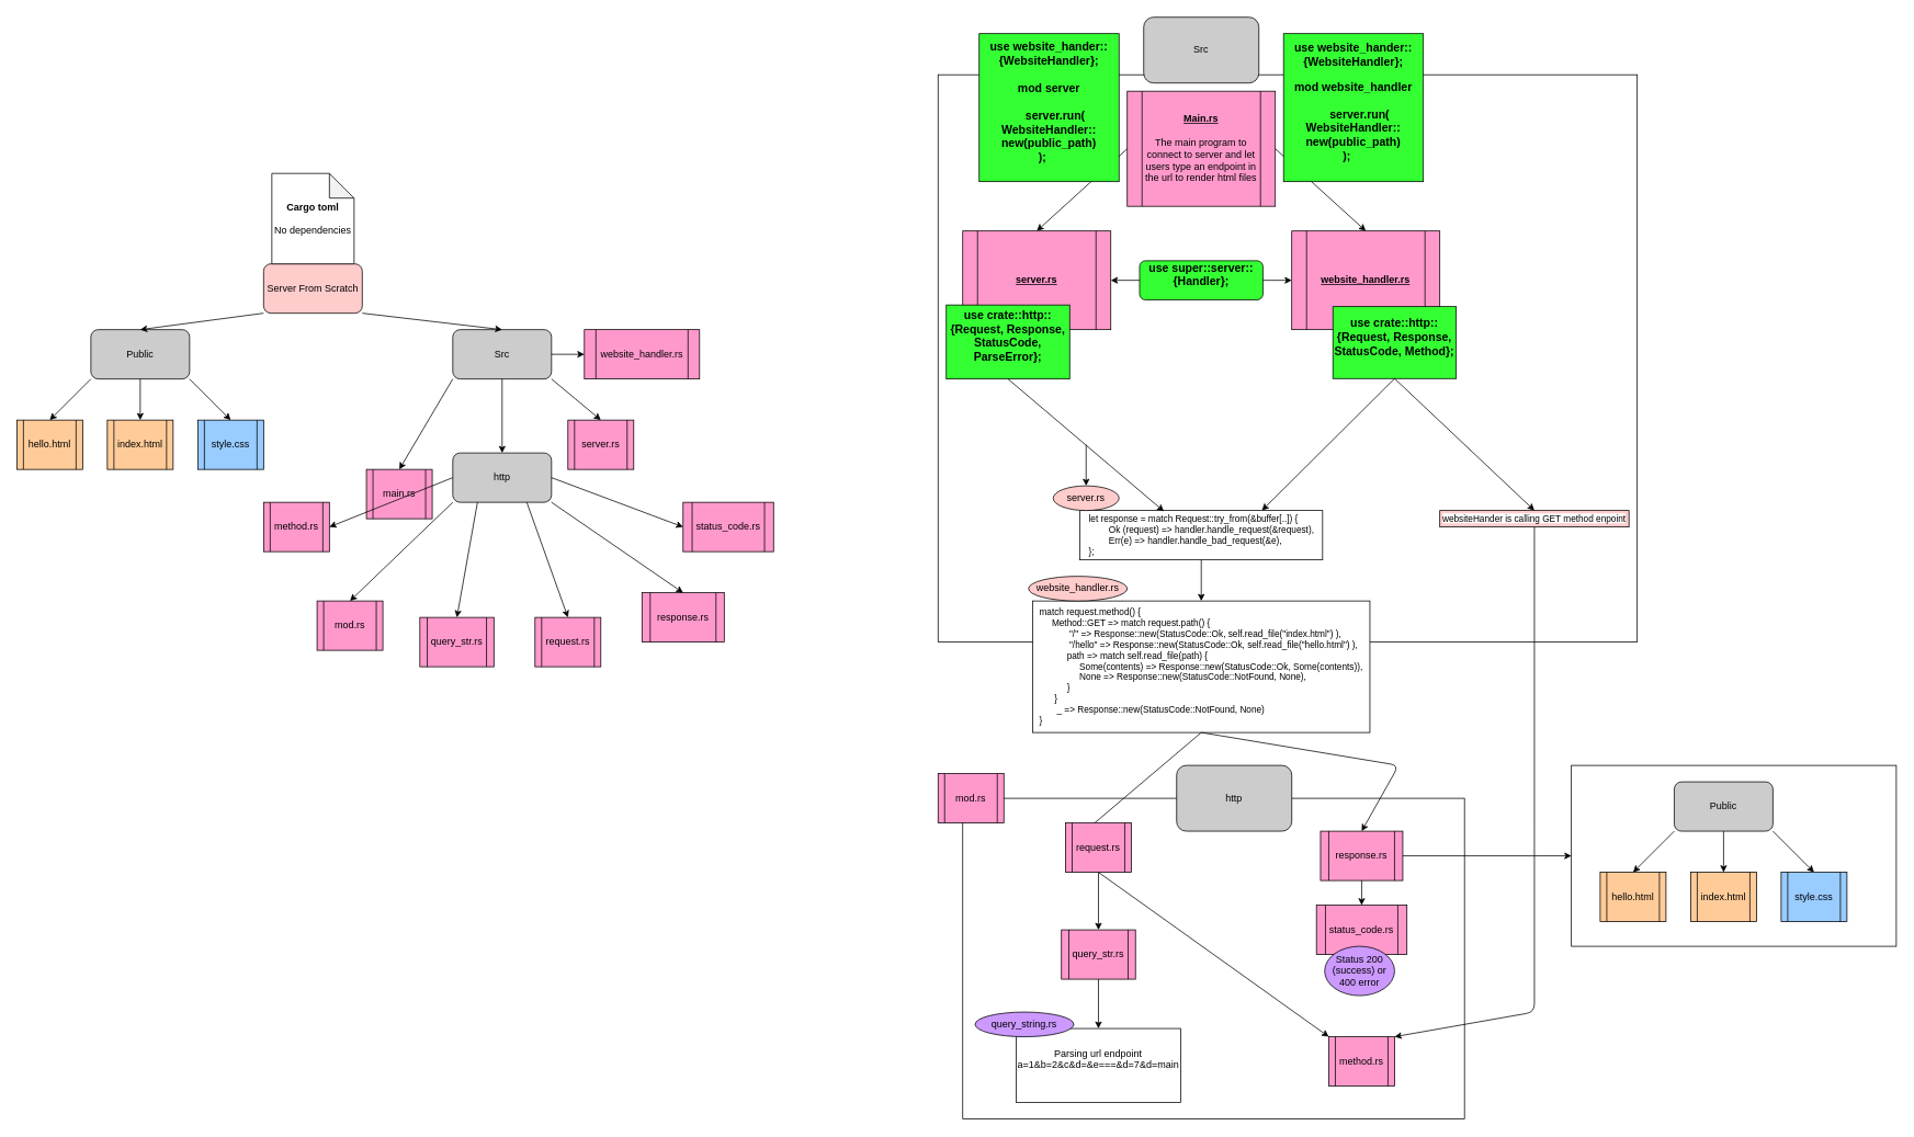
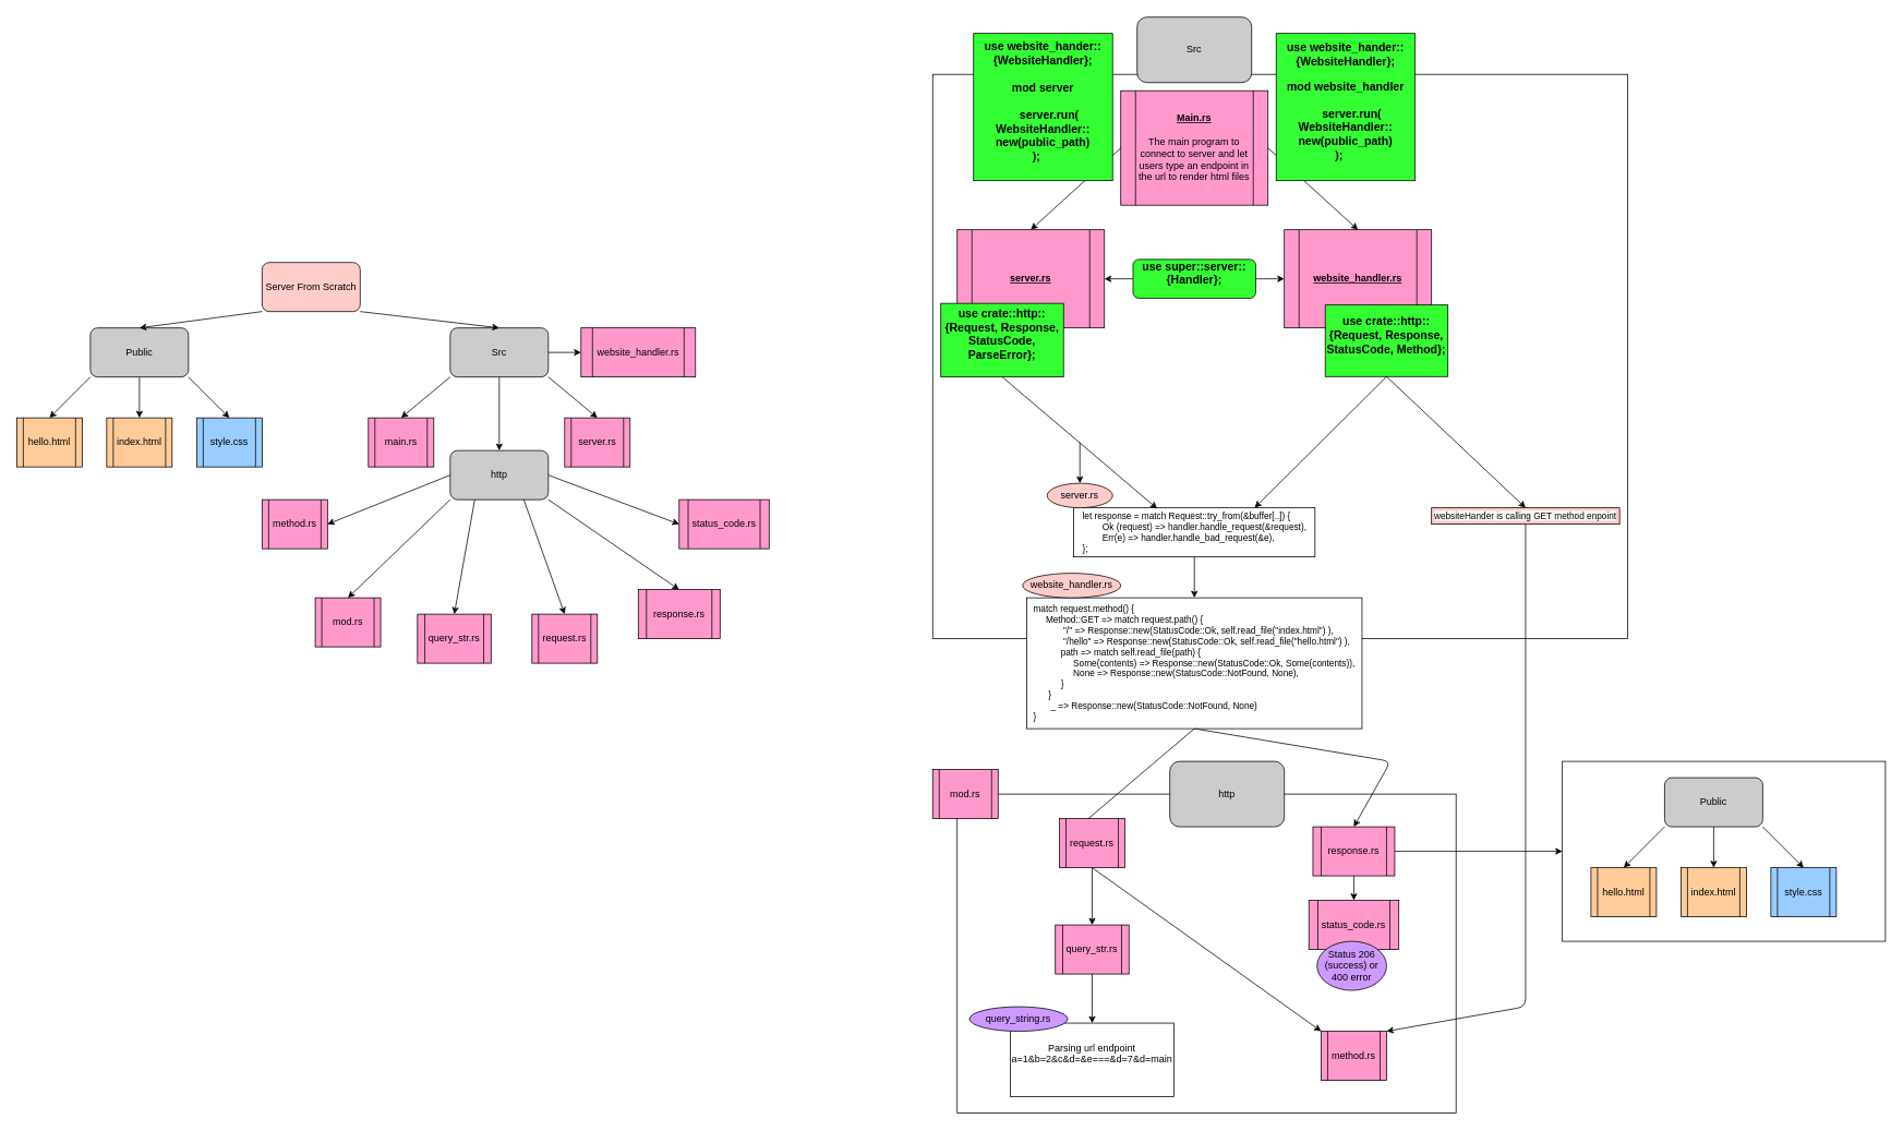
- <mxCell id="12" value="&lt;b&gt;Cargo toml&lt;/b&gt;&lt;br&gt;&lt;br&gt;No dependencies" style="shape=note;whiteSpace=wrap;html=1;backgroundOutline=1;darkOpacity=0.05;" parent="1" vertex="1"><mxGeometry x="330" y="210" width="100" height="110" as="geometry" /></mxCell>
- <mxCell id="15" value="main.rs" style="shape=process;whiteSpace=wrap;html=1;backgroundOutline=1;fillColor=#FF99CC;" parent="1" vertex="1"><mxGeometry x="445" y="570" width="80" height="60" as="geometry" /></mxCell>
+ <mxCell id="15" value="main.rs" style="shape=process;whiteSpace=wrap;html=1;backgroundOutline=1;fillColor=#FF99CC;" parent="1" vertex="1"><mxGeometry x="450" y="510" width="80" height="60" as="geometry" /></mxCell>
- <mxCell id="82" value="Status 200 (success) or 400 error" style="ellipse;whiteSpace=wrap;html=1;fillColor=#CC99FF;" parent="1" vertex="1"><mxGeometry x="1610" y="1150" width="85" height="60" as="geometry" /></mxCell>
+ <mxCell id="82" value="Status 206 (success) or 400 error" style="ellipse;whiteSpace=wrap;html=1;fillColor=#CC99FF;" parent="1" vertex="1"><mxGeometry x="1610" y="1150" width="85" height="60" as="geometry" /></mxCell>
